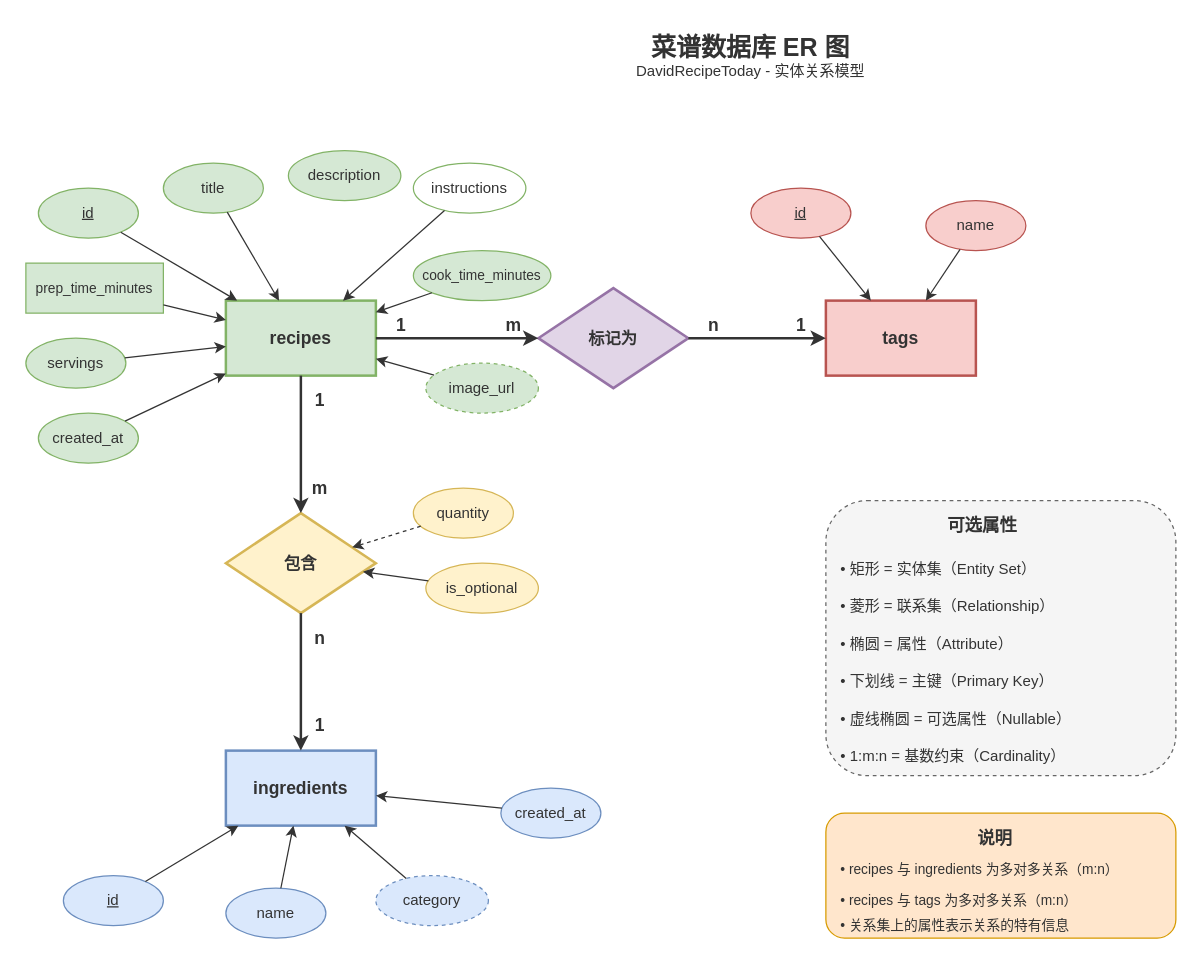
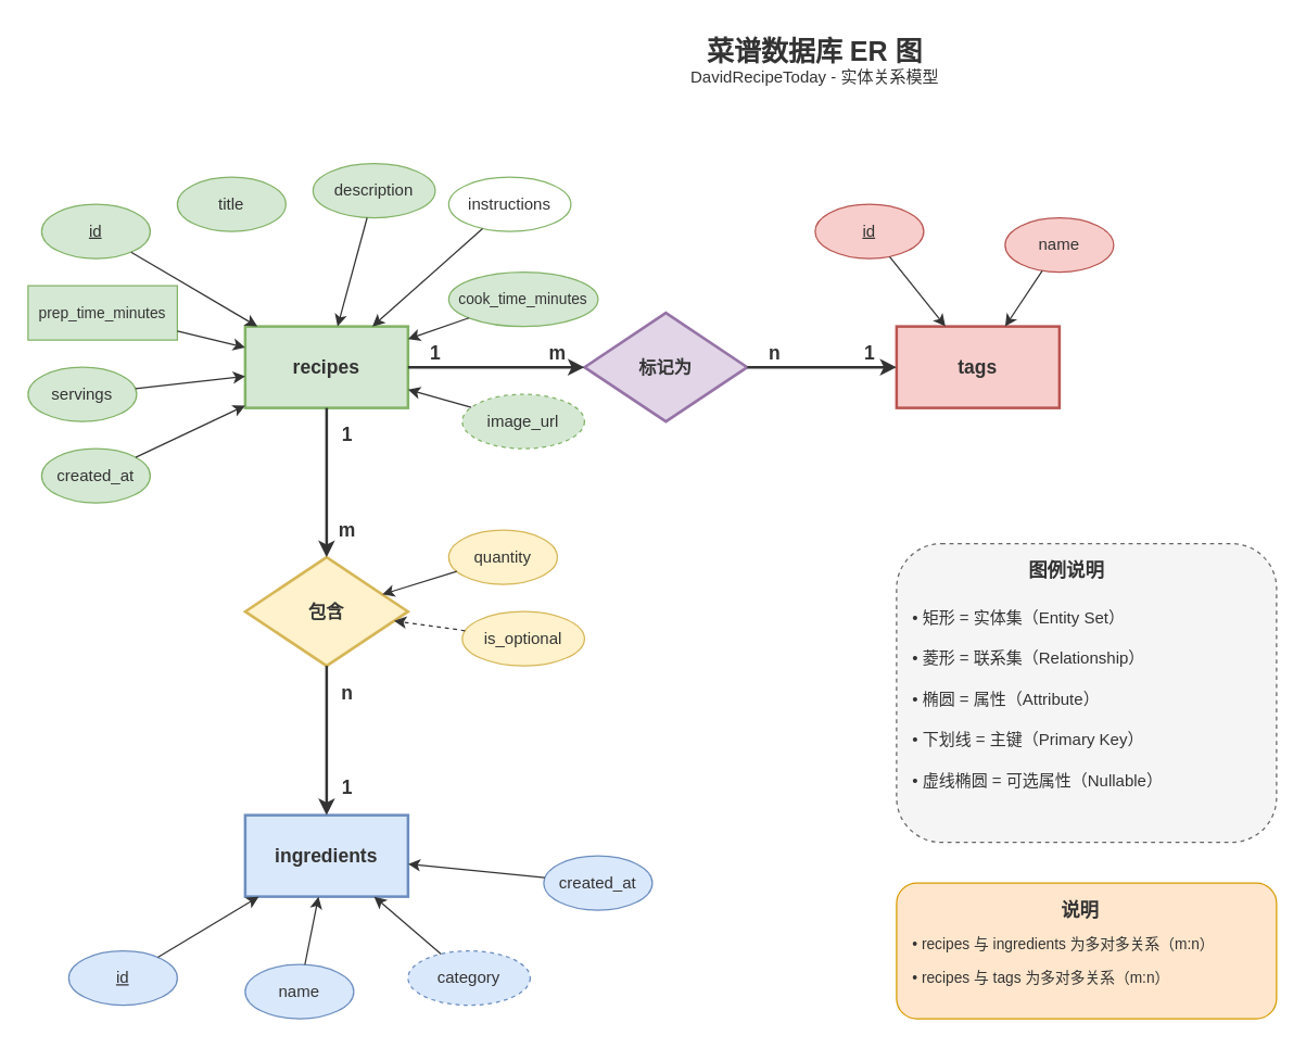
+ <mxCell id="15" style="fontColor=#333333;strokeColor=#333333;" parent="1" source="6" target="3" edge="1"><mxGeometry relative="1" as="geometry" /></mxCell>
- <mxCell id="14" style="fontColor=#333333;strokeColor=#333333;" parent="1" source="5" target="3" edge="1"><mxGeometry relative="1" as="geometry" /></mxCell>
- <mxCell id="55" value="&lt;b&gt;可选属性&lt;/b&gt;" style="text;html=1;align=center;verticalAlign=middle;resizable=0;points=[];autosize=1;fontSize=14;fontStyle=1;fontColor=#333333;" parent="1" vertex="1"><mxGeometry x="740" y="405" width="90" height="30" as="geometry" /></mxCell>
+ <mxCell id="55" value="&lt;b&gt;图例说明&lt;/b&gt;" style="text;html=1;align=center;verticalAlign=middle;resizable=0;points=[];autosize=1;fontSize=14;fontStyle=1;fontColor=#333333;" parent="1" vertex="1"><mxGeometry x="740" y="405" width="90" height="30" as="geometry" /></mxCell>
- <mxCell id="34" style="fontColor=#333333;strokeColor=#333333;dashed=1;" parent="1" source="32" target="31" edge="1"><mxGeometry relative="1" as="geometry" /></mxCell>
+ <mxCell id="34" style="fontColor=#333333;strokeColor=#333333;" parent="1" source="32" target="31" edge="1"><mxGeometry relative="1" as="geometry" /></mxCell>
- <mxCell id="35" style="fontColor=#333333;strokeColor=#333333;" parent="1" source="33" target="31" edge="1"><mxGeometry relative="1" as="geometry" /></mxCell>
+ <mxCell id="35" style="fontColor=#333333;strokeColor=#333333;dashed=1;" parent="1" source="33" target="31" edge="1"><mxGeometry relative="1" as="geometry" /></mxCell>
- <mxCell id="61" value="• 1:m:n = 基数约束（Cardinality）" style="text;html=1;align=left;verticalAlign=middle;resizable=0;points=[];autosize=1;fontSize=12;fontColor=#333333;" parent="1" vertex="1"><mxGeometry x="670" y="590" width="250" height="30" as="geometry" /></mxCell>
- <mxCell id="66" value="• 关系集上的属性表示关系的特有信息" style="text;html=1;align=left;verticalAlign=middle;resizable=0;points=[];autosize=1;fontSize=11;fontColor=#333333;" parent="1" vertex="1"><mxGeometry x="670" y="730" width="260" height="20" as="geometry" /></mxCell>
